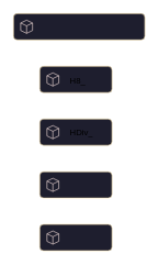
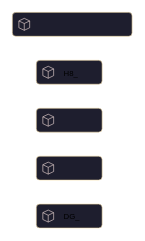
- <mxCell id="14" value="&lt;span style=&quot;font-size: 13px;&quot;&gt;HDiv_&lt;/span&gt;" style="text;strokeColor=none;fillColor=none;align=left;verticalAlign=middle;spacingLeft=4;spacingRight=4;overflow=hidden;points=[[0,0.5],[1,0.5]];portConstraint=eastwest;rotatable=0;whiteSpace=wrap;html=1;fontSize=16;" vertex="1" parent="10"><mxGeometry x="40" y="5" width="60" height="30" as="geometry" /></mxCell>
+ <mxCell id="23" value="&lt;span style=&quot;font-size: 13px;&quot;&gt;DG_&lt;/span&gt;" style="text;strokeColor=none;fillColor=none;align=left;verticalAlign=middle;spacingLeft=4;spacingRight=4;overflow=hidden;points=[[0,0.5],[1,0.5]];portConstraint=eastwest;rotatable=0;whiteSpace=wrap;html=1;fontSize=16;" vertex="1" parent="19"><mxGeometry x="40" y="5" width="60" height="30" as="geometry" /></mxCell>
